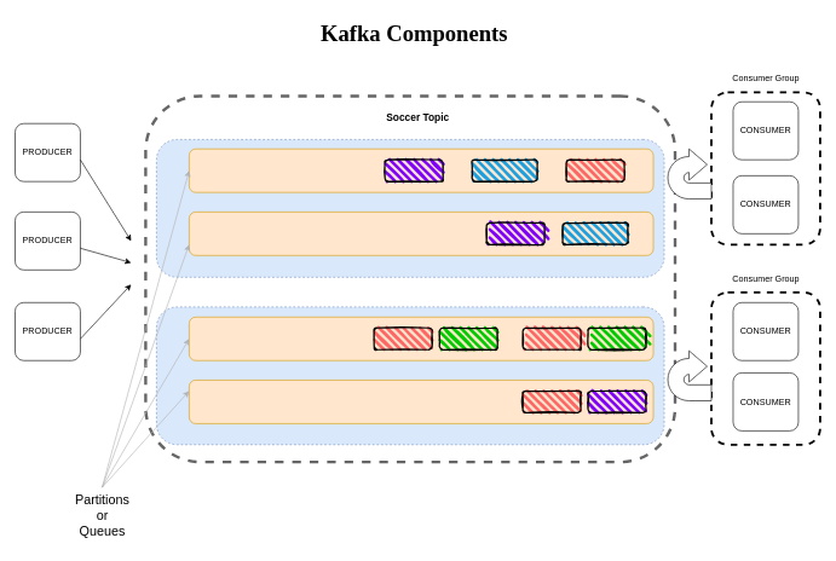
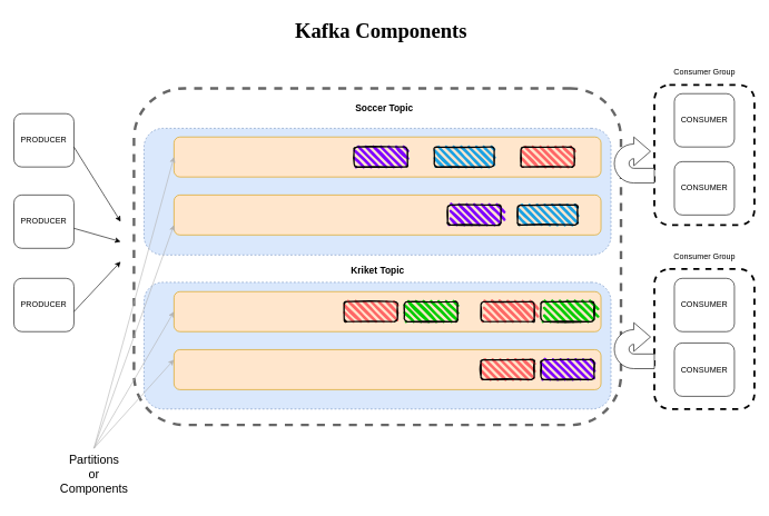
+ <mxCell id="15" value="Kriket Topic" style="text;html=1;align=center;verticalAlign=middle;resizable=0;points=[];autosize=1;strokeColor=none;fillColor=none;fontSize=14;fontStyle=1" vertex="1" parent="1"><mxGeometry x="515" y="391" width="100" height="30" as="geometry" /></mxCell>
- <mxCell id="13" value="Partitions&lt;div&gt;or&lt;/div&gt;&lt;div&gt;Queues&lt;/div&gt;" style="text;html=1;align=center;verticalAlign=middle;resizable=0;points=[];autosize=1;strokeColor=none;fillColor=none;fontSize=18;" vertex="1" parent="1"><mxGeometry x="90" y="672" width="100" height="80" as="geometry" /></mxCell>
+ <mxCell id="13" value="Partitions&lt;div&gt;or&lt;/div&gt;&lt;div&gt;Components&lt;/div&gt;" style="text;html=1;align=center;verticalAlign=middle;resizable=0;points=[];autosize=1;strokeColor=none;fillColor=none;fontSize=18;" vertex="1" parent="1"><mxGeometry x="90" y="672" width="100" height="80" as="geometry" /></mxCell>
